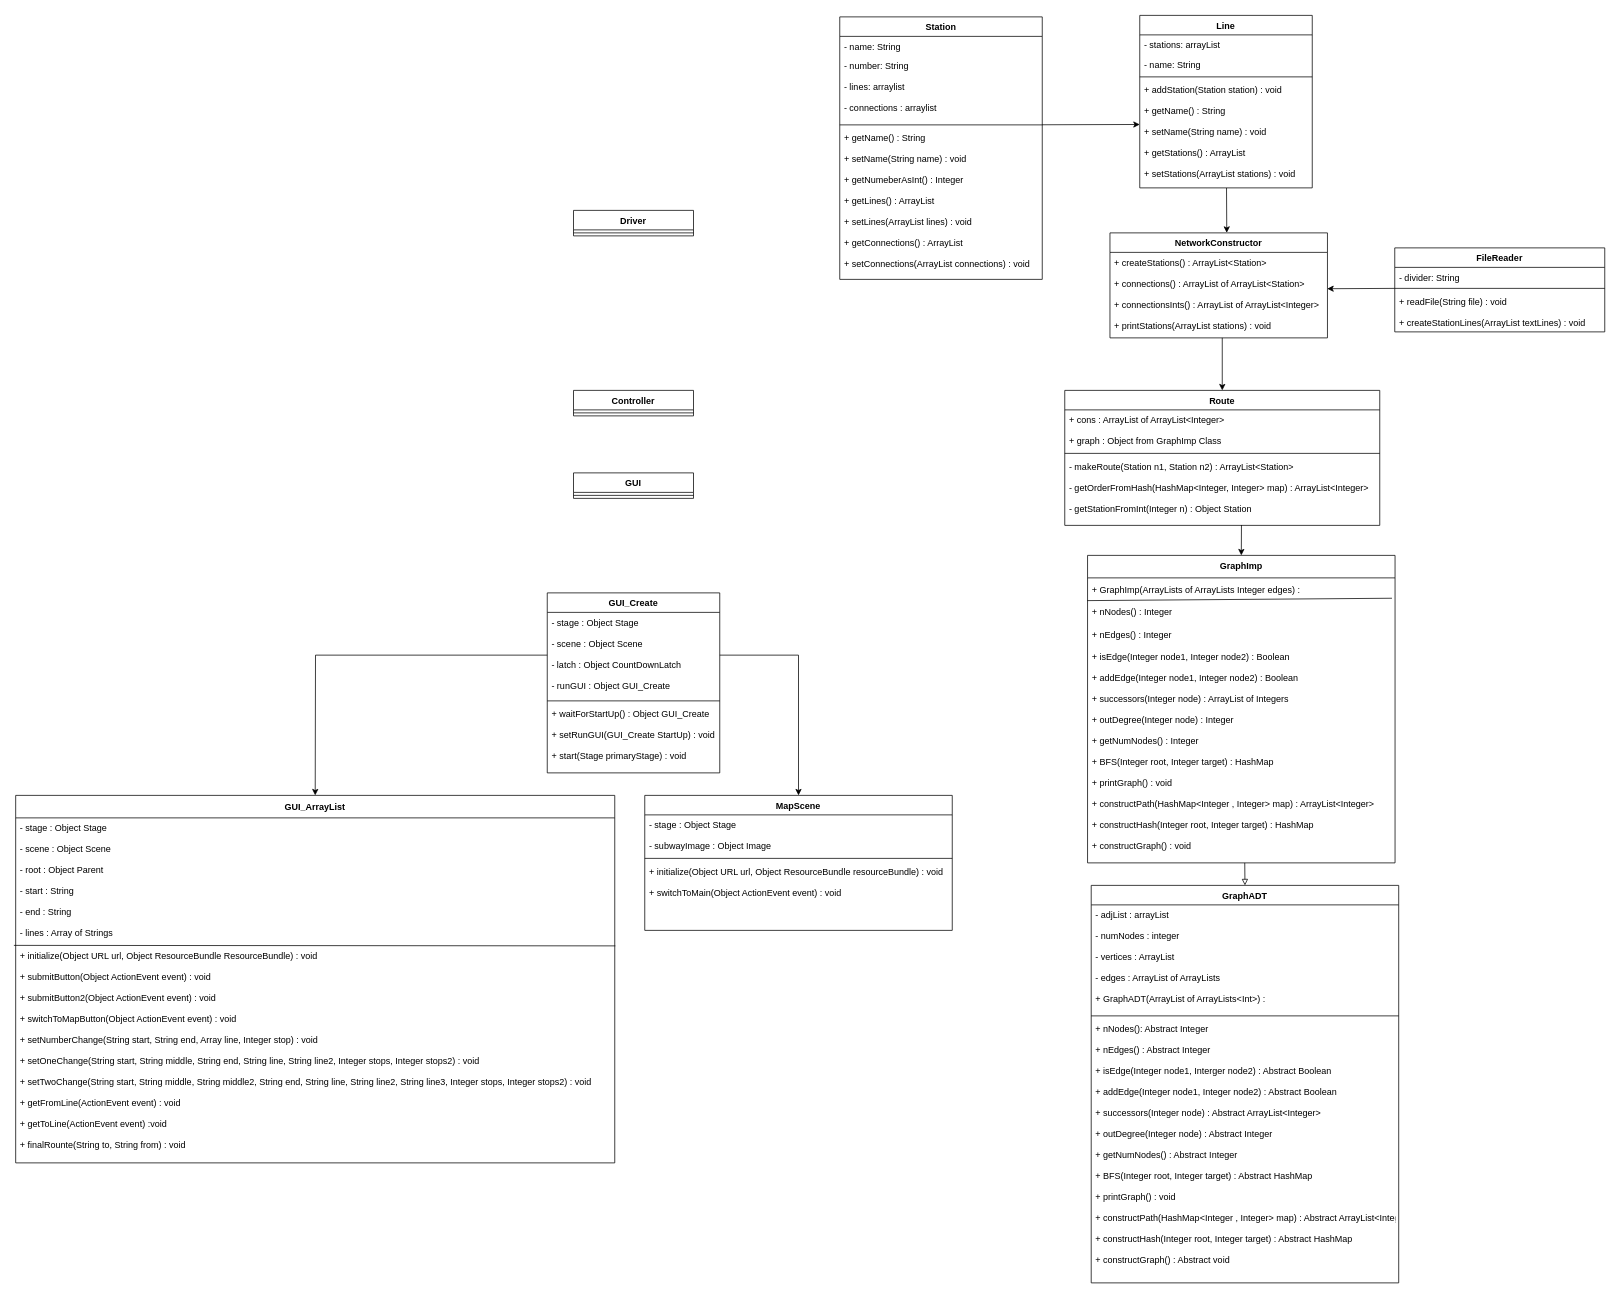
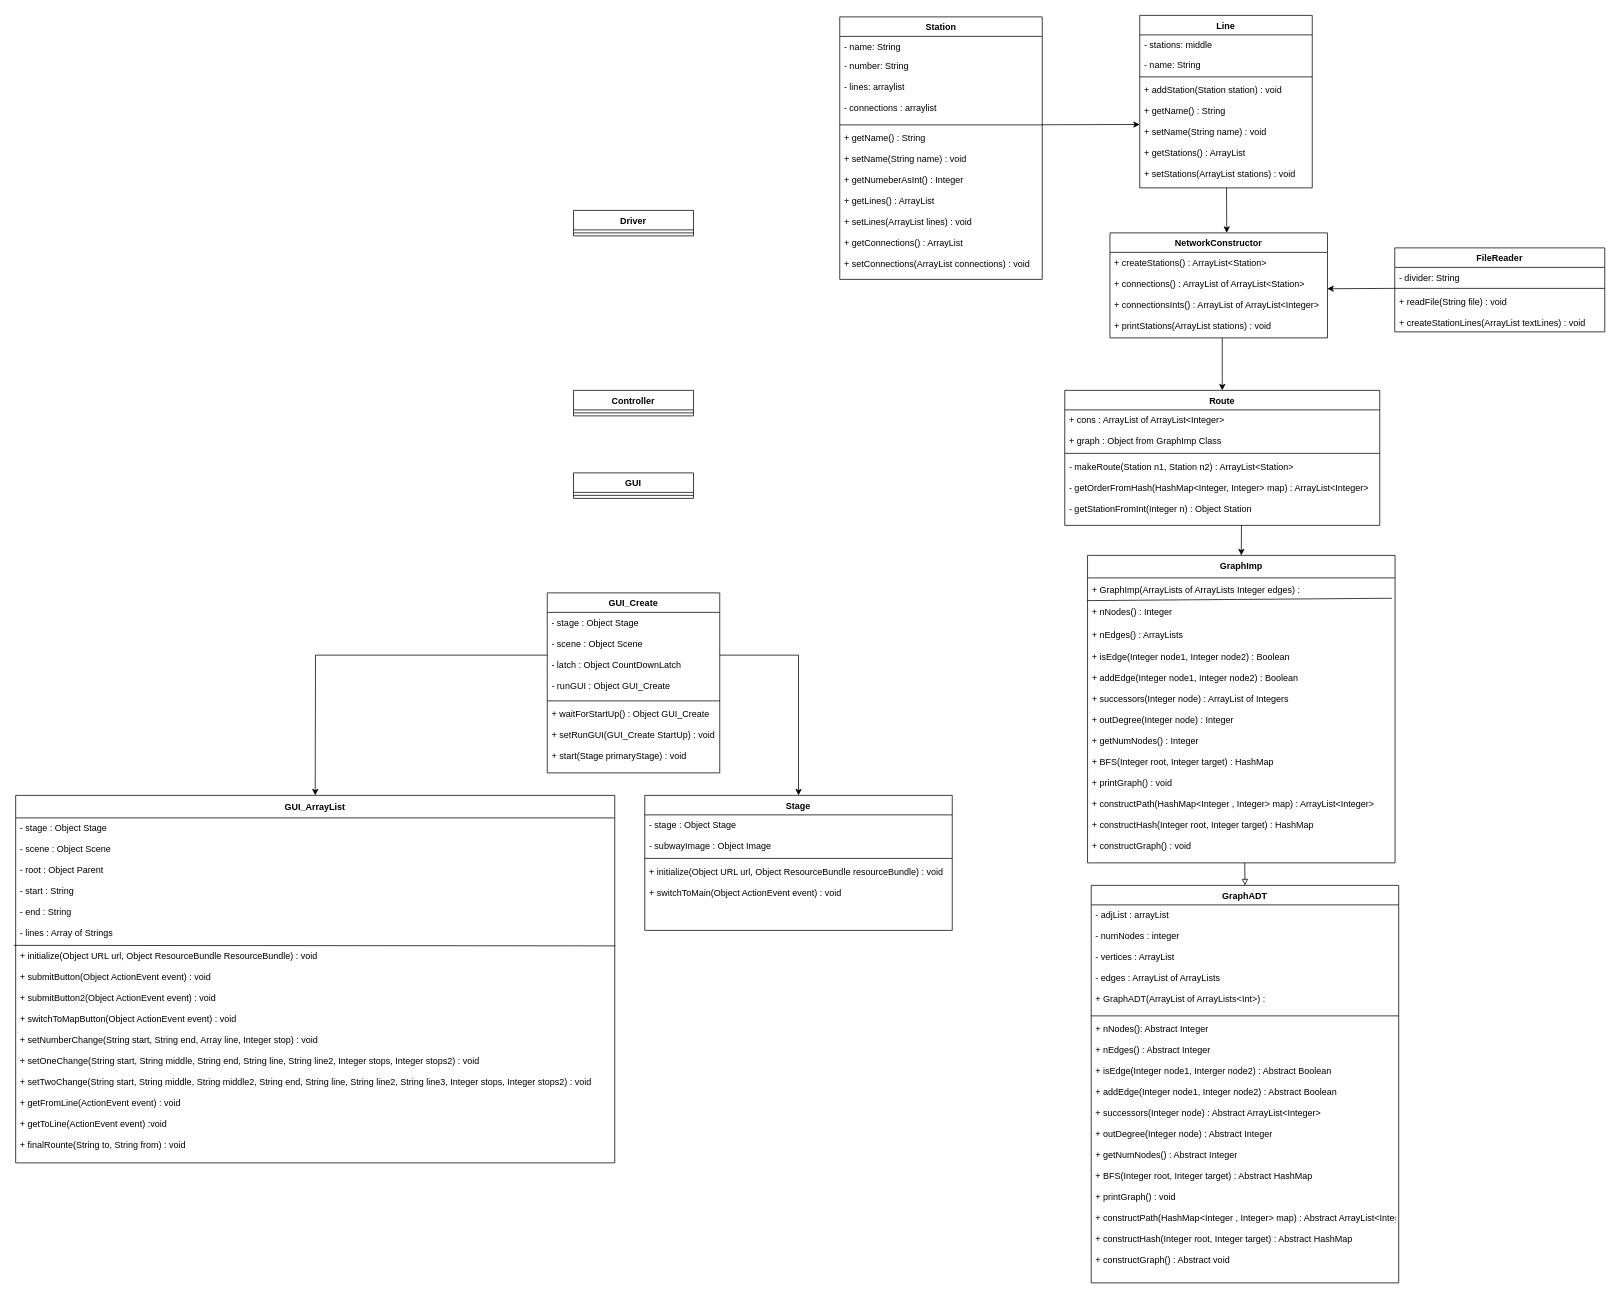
- <mxCell id="12" value="- stations: arrayList" style="text;strokeColor=none;fillColor=none;align=left;verticalAlign=top;spacingLeft=4;spacingRight=4;overflow=hidden;rotatable=0;points=[[0,0.5],[1,0.5]];portConstraint=eastwest;" parent="11" vertex="1"><mxGeometry y="26" width="230" height="26" as="geometry" /></mxCell>
+ <mxCell id="12" value="- stations: middle" style="text;strokeColor=none;fillColor=none;align=left;verticalAlign=top;spacingLeft=4;spacingRight=4;overflow=hidden;rotatable=0;points=[[0,0.5],[1,0.5]];portConstraint=eastwest;" parent="11" vertex="1"><mxGeometry y="26" width="230" height="26" as="geometry" /></mxCell>
- <mxCell id="36" value="+ nEdges() : Integer" style="text;strokeColor=none;fillColor=none;align=left;verticalAlign=middle;spacingLeft=4;spacingRight=4;overflow=hidden;points=[[0,0.5],[1,0.5]];portConstraint=eastwest;rotatable=0;" parent="33" vertex="1"><mxGeometry y="90" width="410" height="30" as="geometry" /></mxCell>
+ <mxCell id="36" value="+ nEdges() : ArrayLists" style="text;strokeColor=none;fillColor=none;align=left;verticalAlign=middle;spacingLeft=4;spacingRight=4;overflow=hidden;points=[[0,0.5],[1,0.5]];portConstraint=eastwest;rotatable=0;" parent="33" vertex="1"><mxGeometry y="90" width="410" height="30" as="geometry" /></mxCell>
- <mxCell id="44" value="MapScene" style="swimlane;fontStyle=1;align=center;verticalAlign=top;childLayout=stackLayout;horizontal=1;startSize=26;horizontalStack=0;resizeParent=1;resizeParentMax=0;resizeLast=0;collapsible=1;marginBottom=0;" parent="1" vertex="1"><mxGeometry x="859" y="1060" width="410" height="180" as="geometry" /></mxCell>
+ <mxCell id="44" value="Stage" style="swimlane;fontStyle=1;align=center;verticalAlign=top;childLayout=stackLayout;horizontal=1;startSize=26;horizontalStack=0;resizeParent=1;resizeParentMax=0;resizeLast=0;collapsible=1;marginBottom=0;" parent="1" vertex="1"><mxGeometry x="859" y="1060" width="410" height="180" as="geometry" /></mxCell>
